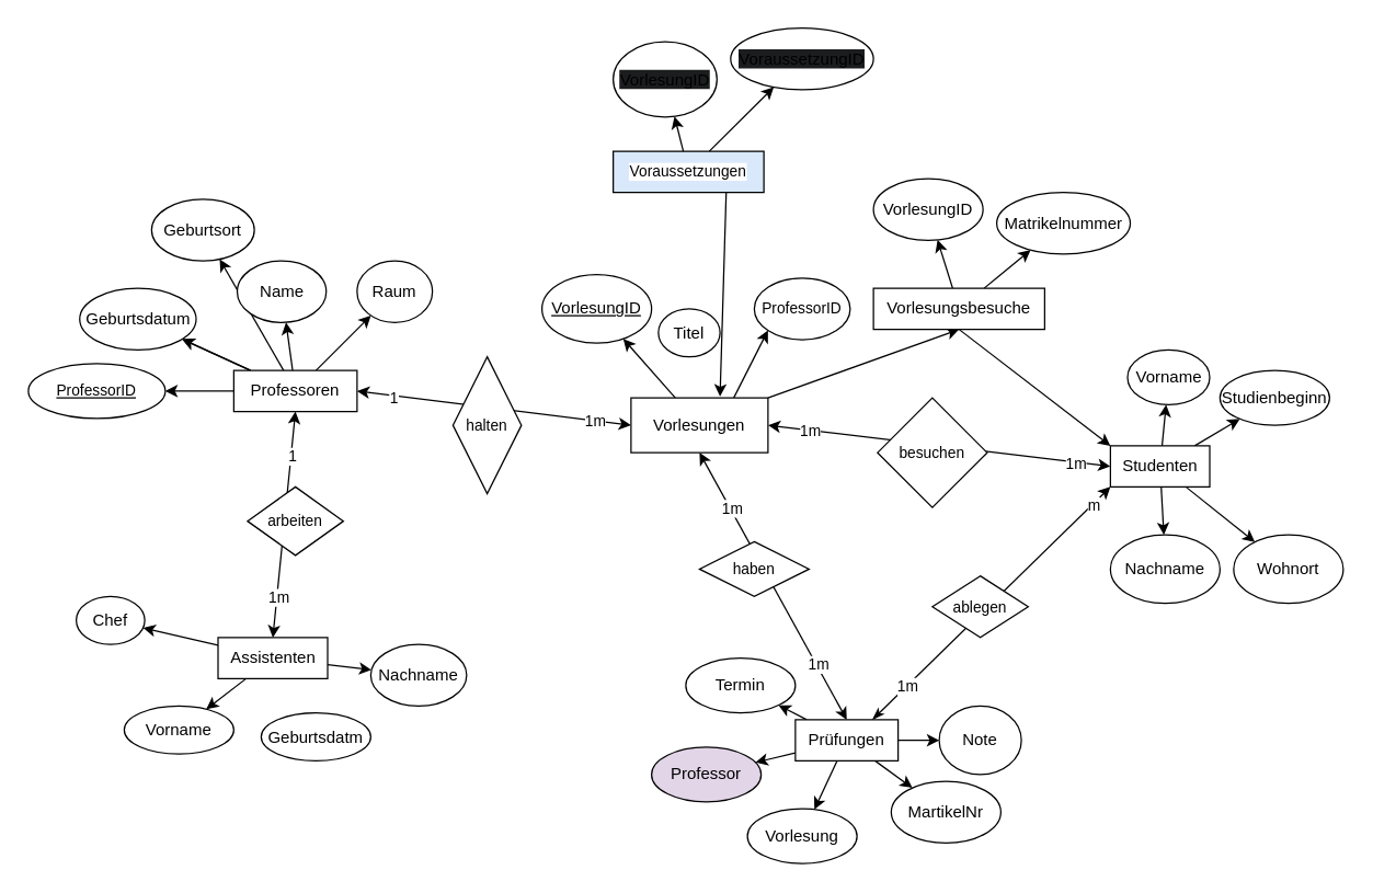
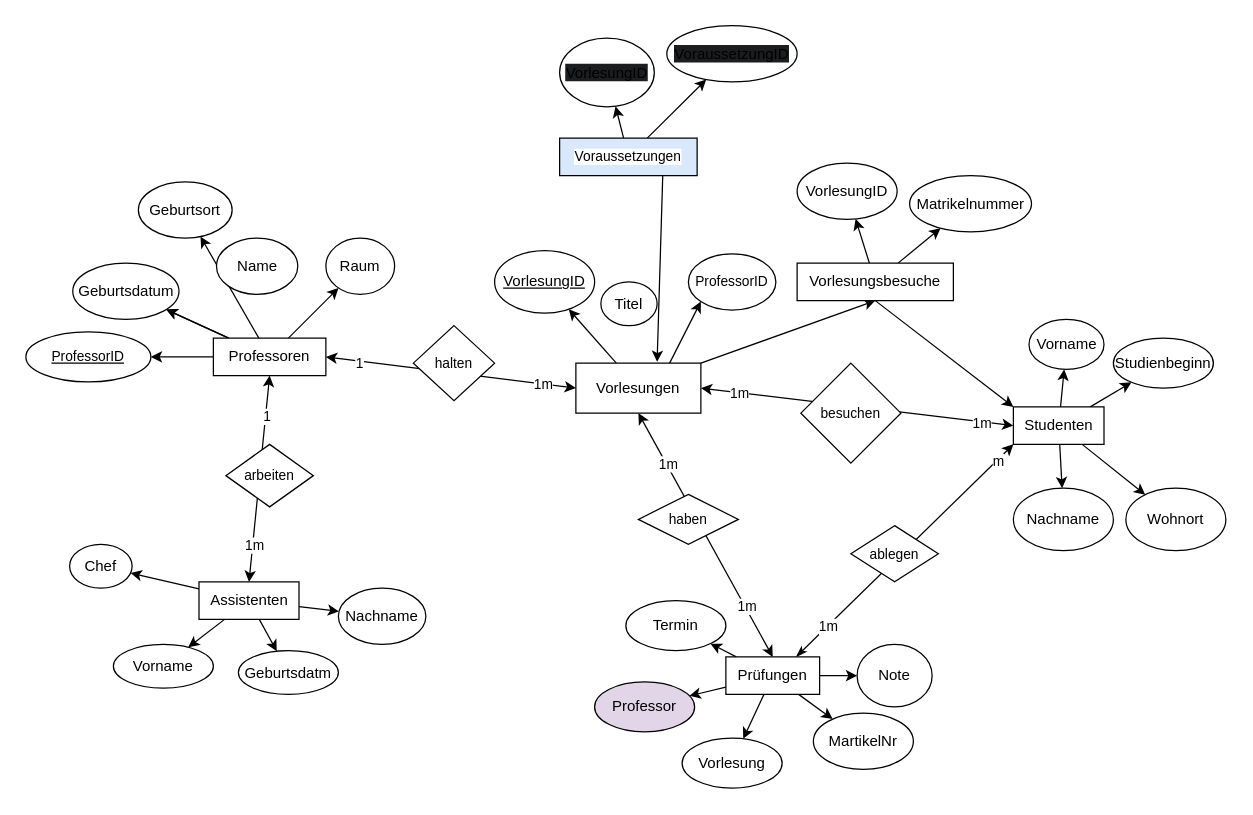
- <mxCell id="2" value="" style="rounded=0;orthogonalLoop=1;jettySize=auto;html=1;" parent="1" source="14" target="15" edge="1"><mxGeometry relative="1" as="geometry" /></mxCell>
- <mxCell id="64" value="halten" style="rhombus;whiteSpace=wrap;html=1;fontFamily=Helvetica;fontSize=11;fontColor=default;labelBackgroundColor=default;" parent="1" vertex="1"><mxGeometry x="330" y="260" width="50" height="100" as="geometry" /></mxCell>
+ <mxCell id="64" value="halten" style="rhombus;whiteSpace=wrap;html=1;fontFamily=Helvetica;fontSize=11;fontColor=default;labelBackgroundColor=default;" parent="1" vertex="1"><mxGeometry x="330" y="260" width="65" height="60" as="geometry" /></mxCell>
+ <mxCell id="21" value="" style="rounded=0;orthogonalLoop=1;jettySize=auto;html=1;" parent="1" source="23" target="26" edge="1"><mxGeometry relative="1" as="geometry" /></mxCell>
